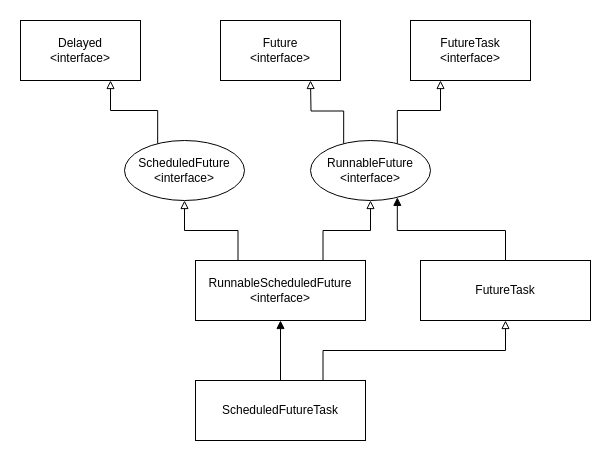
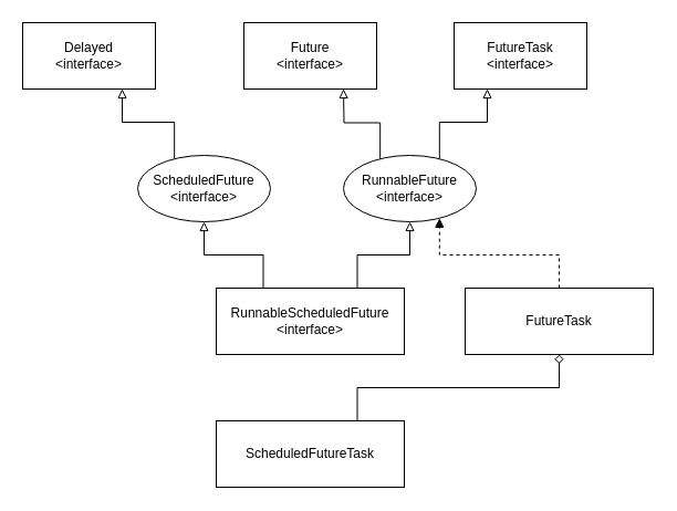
- <mxCell id="16" style="edgeStyle=orthogonalEdgeStyle;rounded=0;orthogonalLoop=1;jettySize=auto;html=1;exitX=0.5;exitY=0;exitDx=0;exitDy=0;entryX=0.75;entryY=1;entryDx=0;entryDy=0;endArrow=block;endFill=1;" edge="1" parent="1" source="17" target="6"><mxGeometry relative="1" as="geometry" /></mxCell>
+ <mxCell id="16" style="edgeStyle=orthogonalEdgeStyle;rounded=0;orthogonalLoop=1;jettySize=auto;html=1;exitX=0.5;exitY=0;exitDx=0;exitDy=0;entryX=0.75;entryY=1;entryDx=0;entryDy=0;endArrow=block;endFill=1;dashed=1;" edge="1" parent="1" source="17" target="6"><mxGeometry relative="1" as="geometry" /></mxCell>
- <mxCell id="14" style="edgeStyle=orthogonalEdgeStyle;rounded=0;orthogonalLoop=1;jettySize=auto;html=1;exitX=0.75;exitY=0;exitDx=0;exitDy=0;entryX=0.5;entryY=1;entryDx=0;entryDy=0;endArrow=block;endFill=0;" edge="1" parent="1" source="15" target="17"><mxGeometry relative="1" as="geometry" /></mxCell>
+ <mxCell id="14" style="edgeStyle=orthogonalEdgeStyle;rounded=0;orthogonalLoop=1;jettySize=auto;html=1;exitX=0.75;exitY=0;exitDx=0;exitDy=0;entryX=0.5;entryY=1;entryDx=0;entryDy=0;endArrow=diamond;endFill=0;" edge="1" parent="1" source="15" target="17"><mxGeometry relative="1" as="geometry" /></mxCell>
- <mxCell id="13" style="edgeStyle=orthogonalEdgeStyle;rounded=0;orthogonalLoop=1;jettySize=auto;html=1;exitX=0.5;exitY=0;exitDx=0;exitDy=0;entryX=0.5;entryY=1;entryDx=0;entryDy=0;endArrow=block;endFill=1;" edge="1" parent="1" source="15" target="12"><mxGeometry relative="1" as="geometry" /></mxCell>
